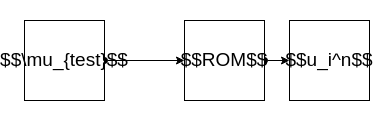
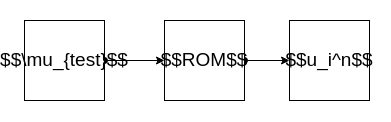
- <mxCell id="3" value="$$ROM$$" style="rounded=0;whiteSpace=wrap;html=1;fontSize=19;" parent="1" vertex="1"><mxGeometry x="180" y="20" width="80" height="80" as="geometry" /></mxCell>
+ <mxCell id="3" value="$$ROM$$" style="rounded=0;whiteSpace=wrap;html=1;fontSize=19;" parent="1" vertex="1"><mxGeometry x="160" y="20" width="80" height="80" as="geometry" /></mxCell>
